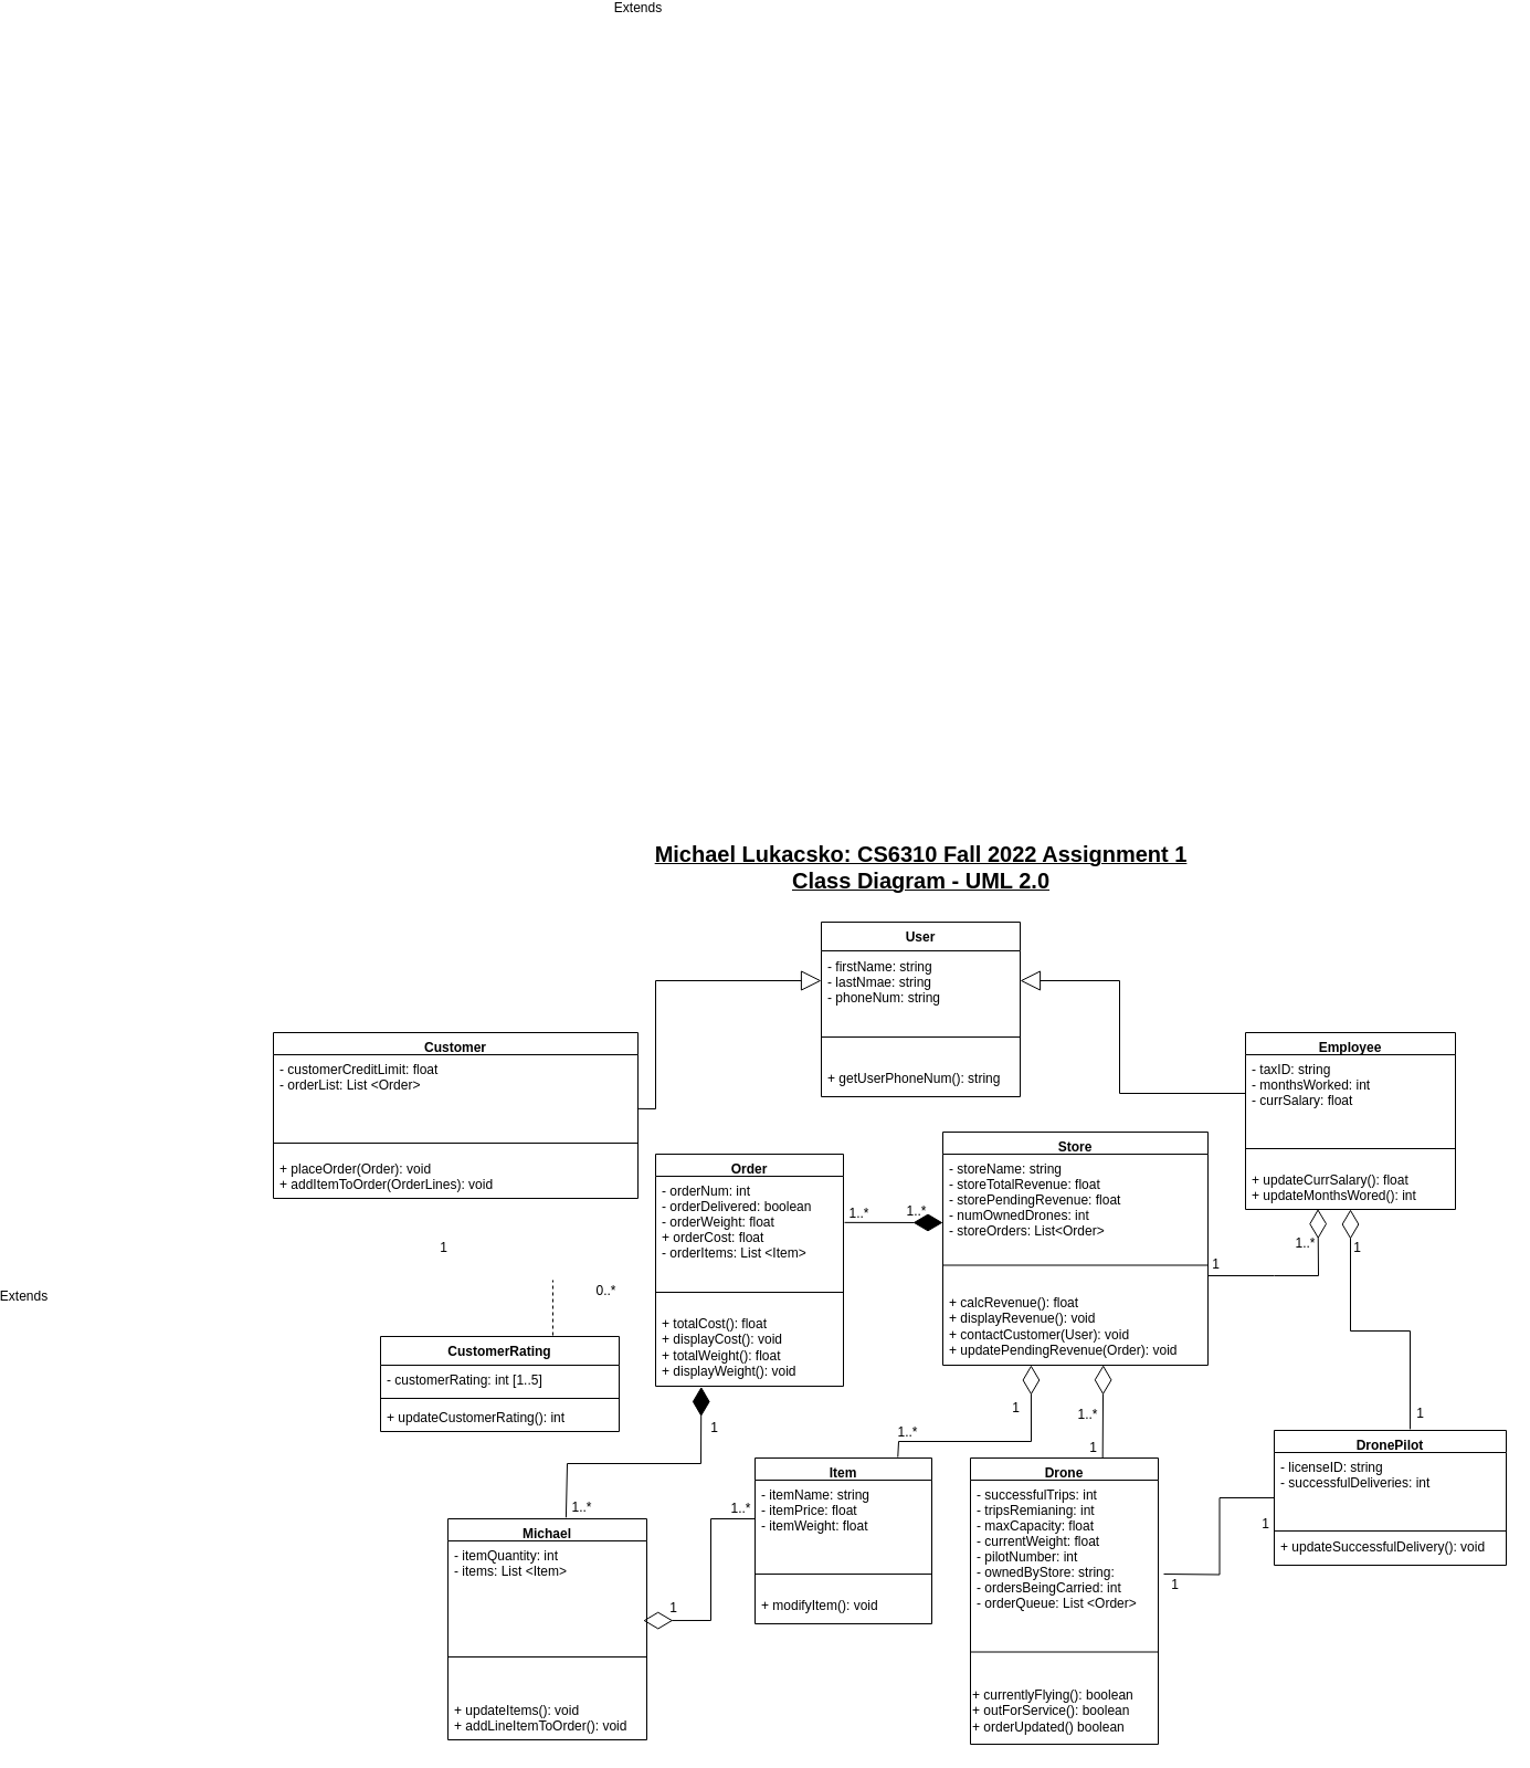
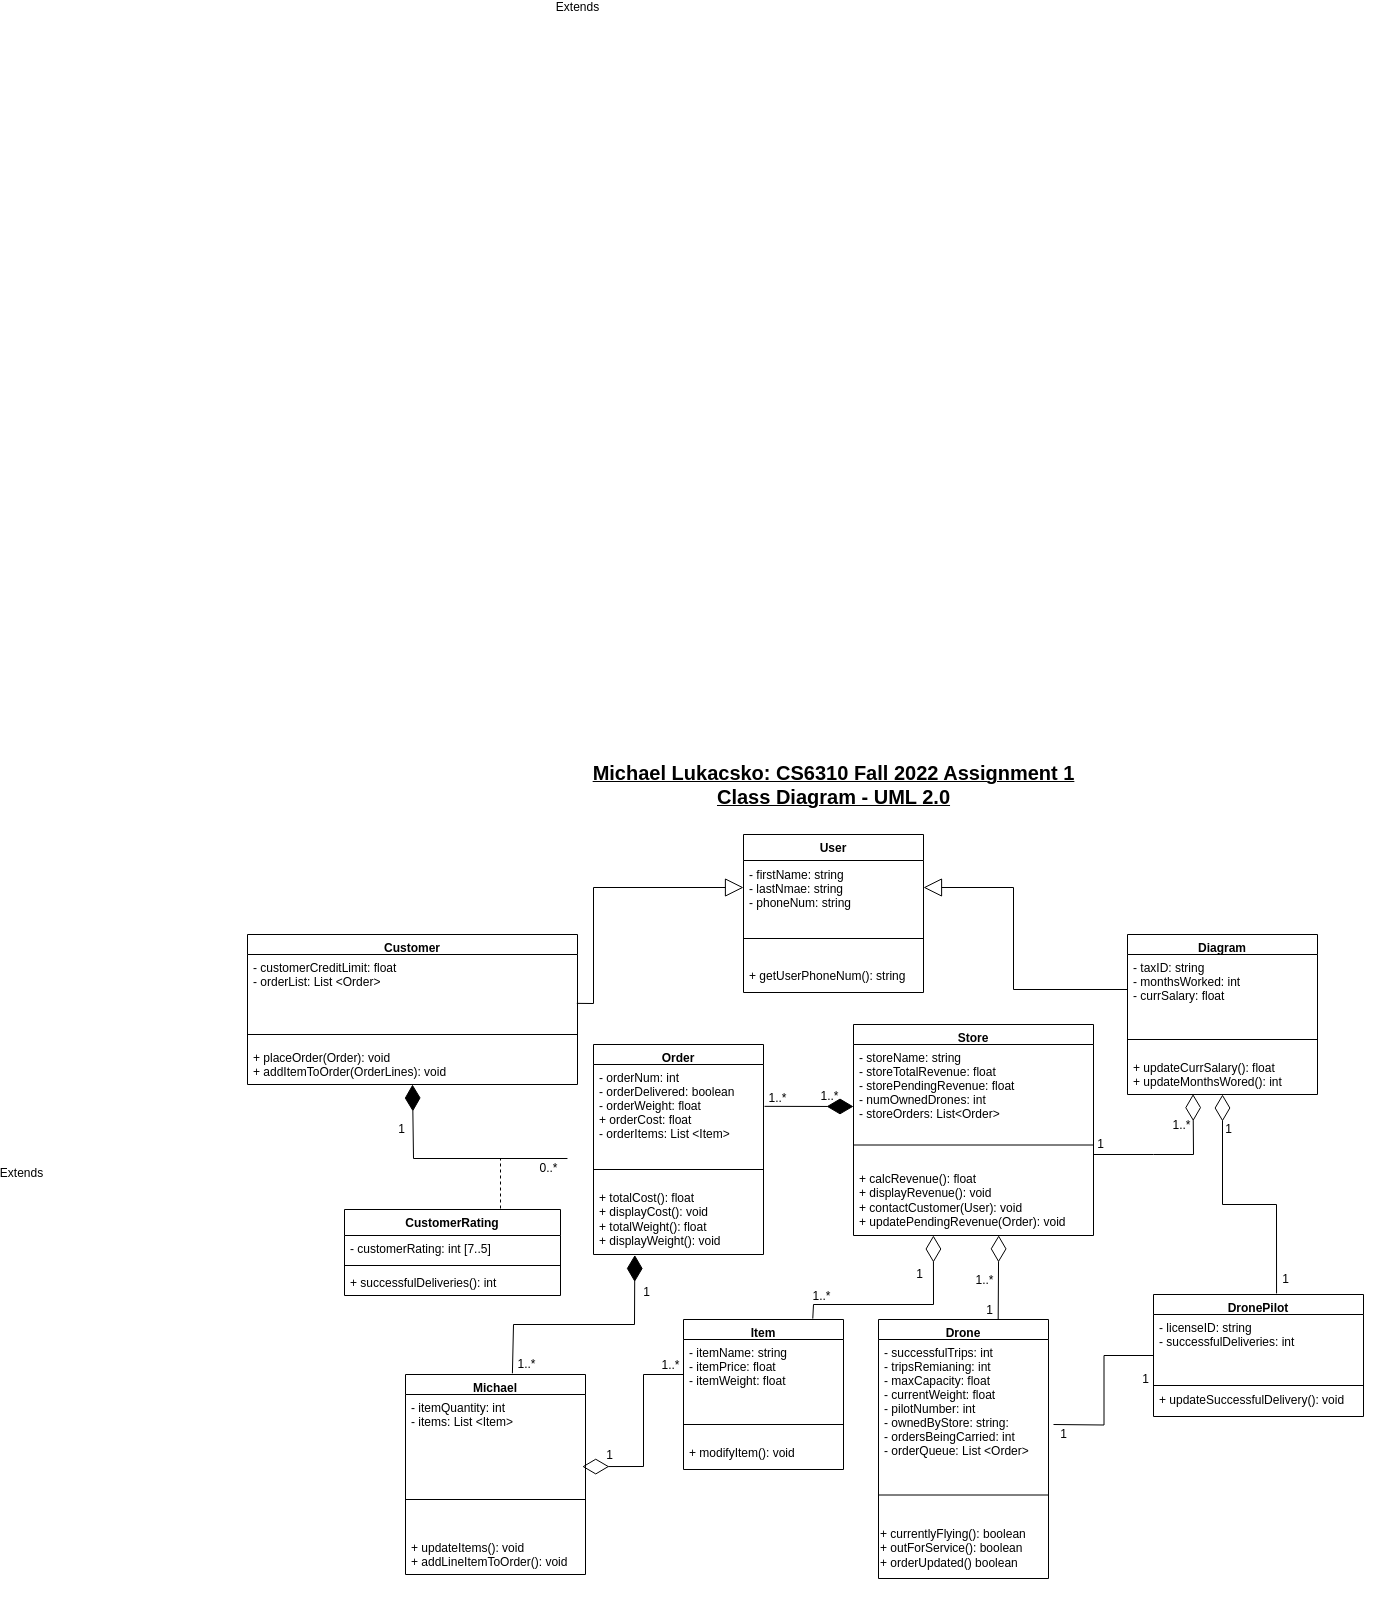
- <mxCell id="10" value="Employee" style="swimlane;fontStyle=1;align=center;verticalAlign=top;childLayout=stackLayout;horizontal=1;startSize=20;horizontalStack=0;resizeParent=1;resizeParentMax=0;resizeLast=0;collapsible=1;marginBottom=0;" parent="1" vertex="1"><mxGeometry x="900" y="200" width="190" height="160" as="geometry" /></mxCell>
+ <mxCell id="10" value="Diagram" style="swimlane;fontStyle=1;align=center;verticalAlign=top;childLayout=stackLayout;horizontal=1;startSize=20;horizontalStack=0;resizeParent=1;resizeParentMax=0;resizeLast=0;collapsible=1;marginBottom=0;" parent="1" vertex="1"><mxGeometry x="900" y="200" width="190" height="160" as="geometry" /></mxCell>
+ <mxCell id="52" value="" style="endArrow=diamondThin;endFill=1;endSize=24;html=1;rounded=0;fontSize=12;entryX=0.5;entryY=1;entryDx=0;entryDy=0;exitX=0.974;exitY=0.167;exitDx=0;exitDy=0;exitPerimeter=0;" parent="1" source="54" target="34" edge="1"><mxGeometry width="160" relative="1" as="geometry"><mxPoint x="66" y="471" as="sourcePoint" /><mxPoint x="226" y="471" as="targetPoint" /><Array as="points"><mxPoint x="186" y="424" /></Array></mxGeometry></mxCell>
- <mxCell id="69" value="- customerRating: int [1..5]" style="text;strokeColor=none;fillColor=none;align=left;verticalAlign=top;spacingLeft=4;spacingRight=4;overflow=hidden;rotatable=0;points=[[0,0.5],[1,0.5]];portConstraint=eastwest;" parent="68" vertex="1"><mxGeometry y="26" width="216" height="26" as="geometry" /></mxCell>
+ <mxCell id="69" value="- customerRating: int [7..5]" style="text;strokeColor=none;fillColor=none;align=left;verticalAlign=top;spacingLeft=4;spacingRight=4;overflow=hidden;rotatable=0;points=[[0,0.5],[1,0.5]];portConstraint=eastwest;" parent="68" vertex="1"><mxGeometry y="26" width="216" height="26" as="geometry" /></mxCell>
- <mxCell id="71" value="+ updateCustomerRating(): int" style="text;strokeColor=none;fillColor=none;align=left;verticalAlign=top;spacingLeft=4;spacingRight=4;overflow=hidden;rotatable=0;points=[[0,0.5],[1,0.5]];portConstraint=eastwest;" parent="68" vertex="1"><mxGeometry y="60" width="216" height="26" as="geometry" /></mxCell>
+ <mxCell id="71" value="+ successfulDeliveries(): int" style="text;strokeColor=none;fillColor=none;align=left;verticalAlign=top;spacingLeft=4;spacingRight=4;overflow=hidden;rotatable=0;points=[[0,0.5],[1,0.5]];portConstraint=eastwest;" parent="68" vertex="1"><mxGeometry y="60" width="216" height="26" as="geometry" /></mxCell>
